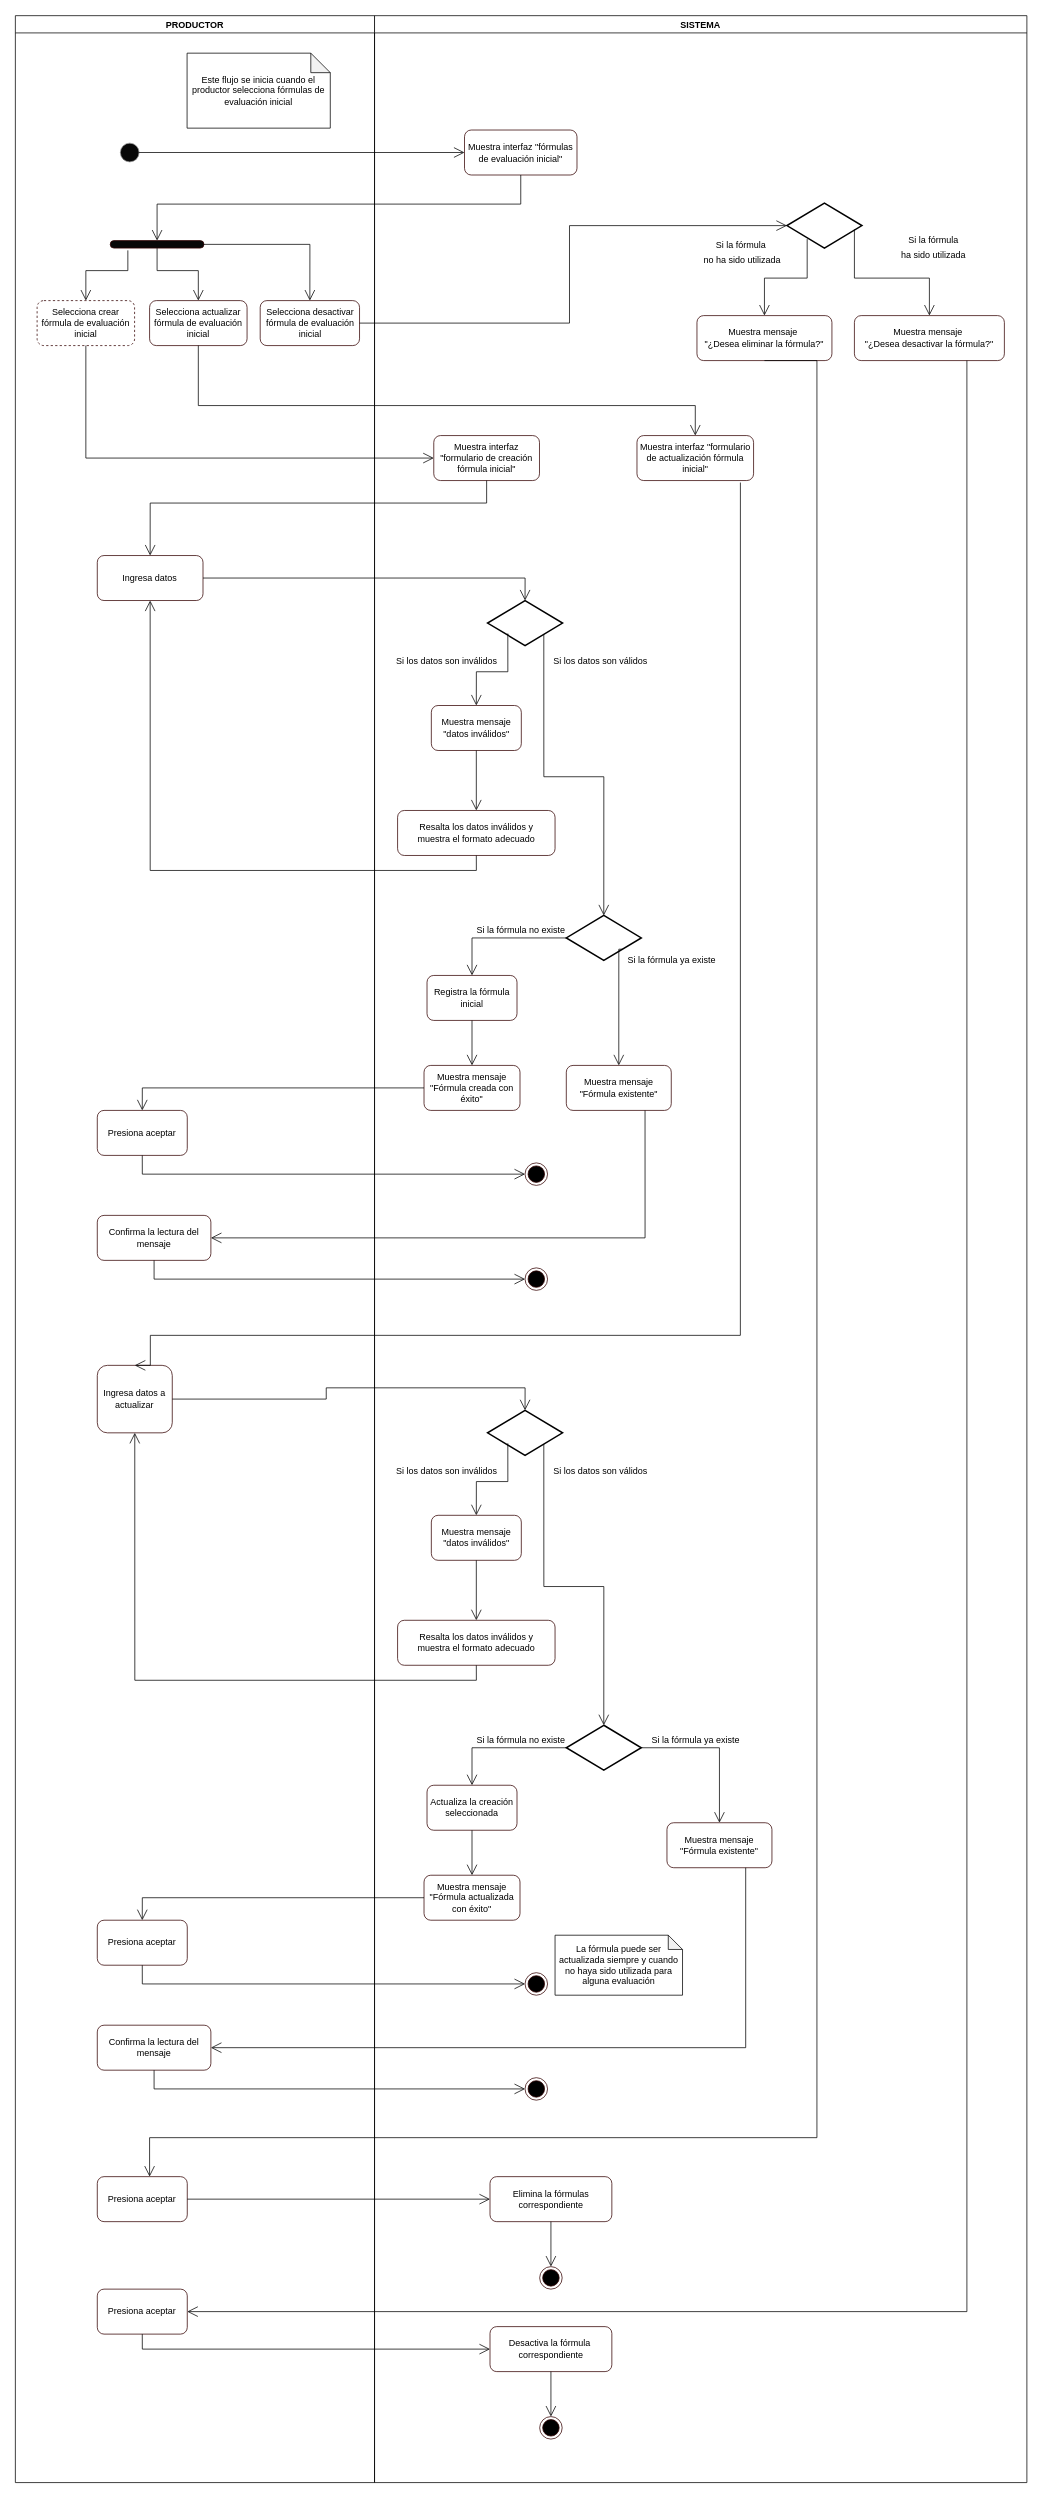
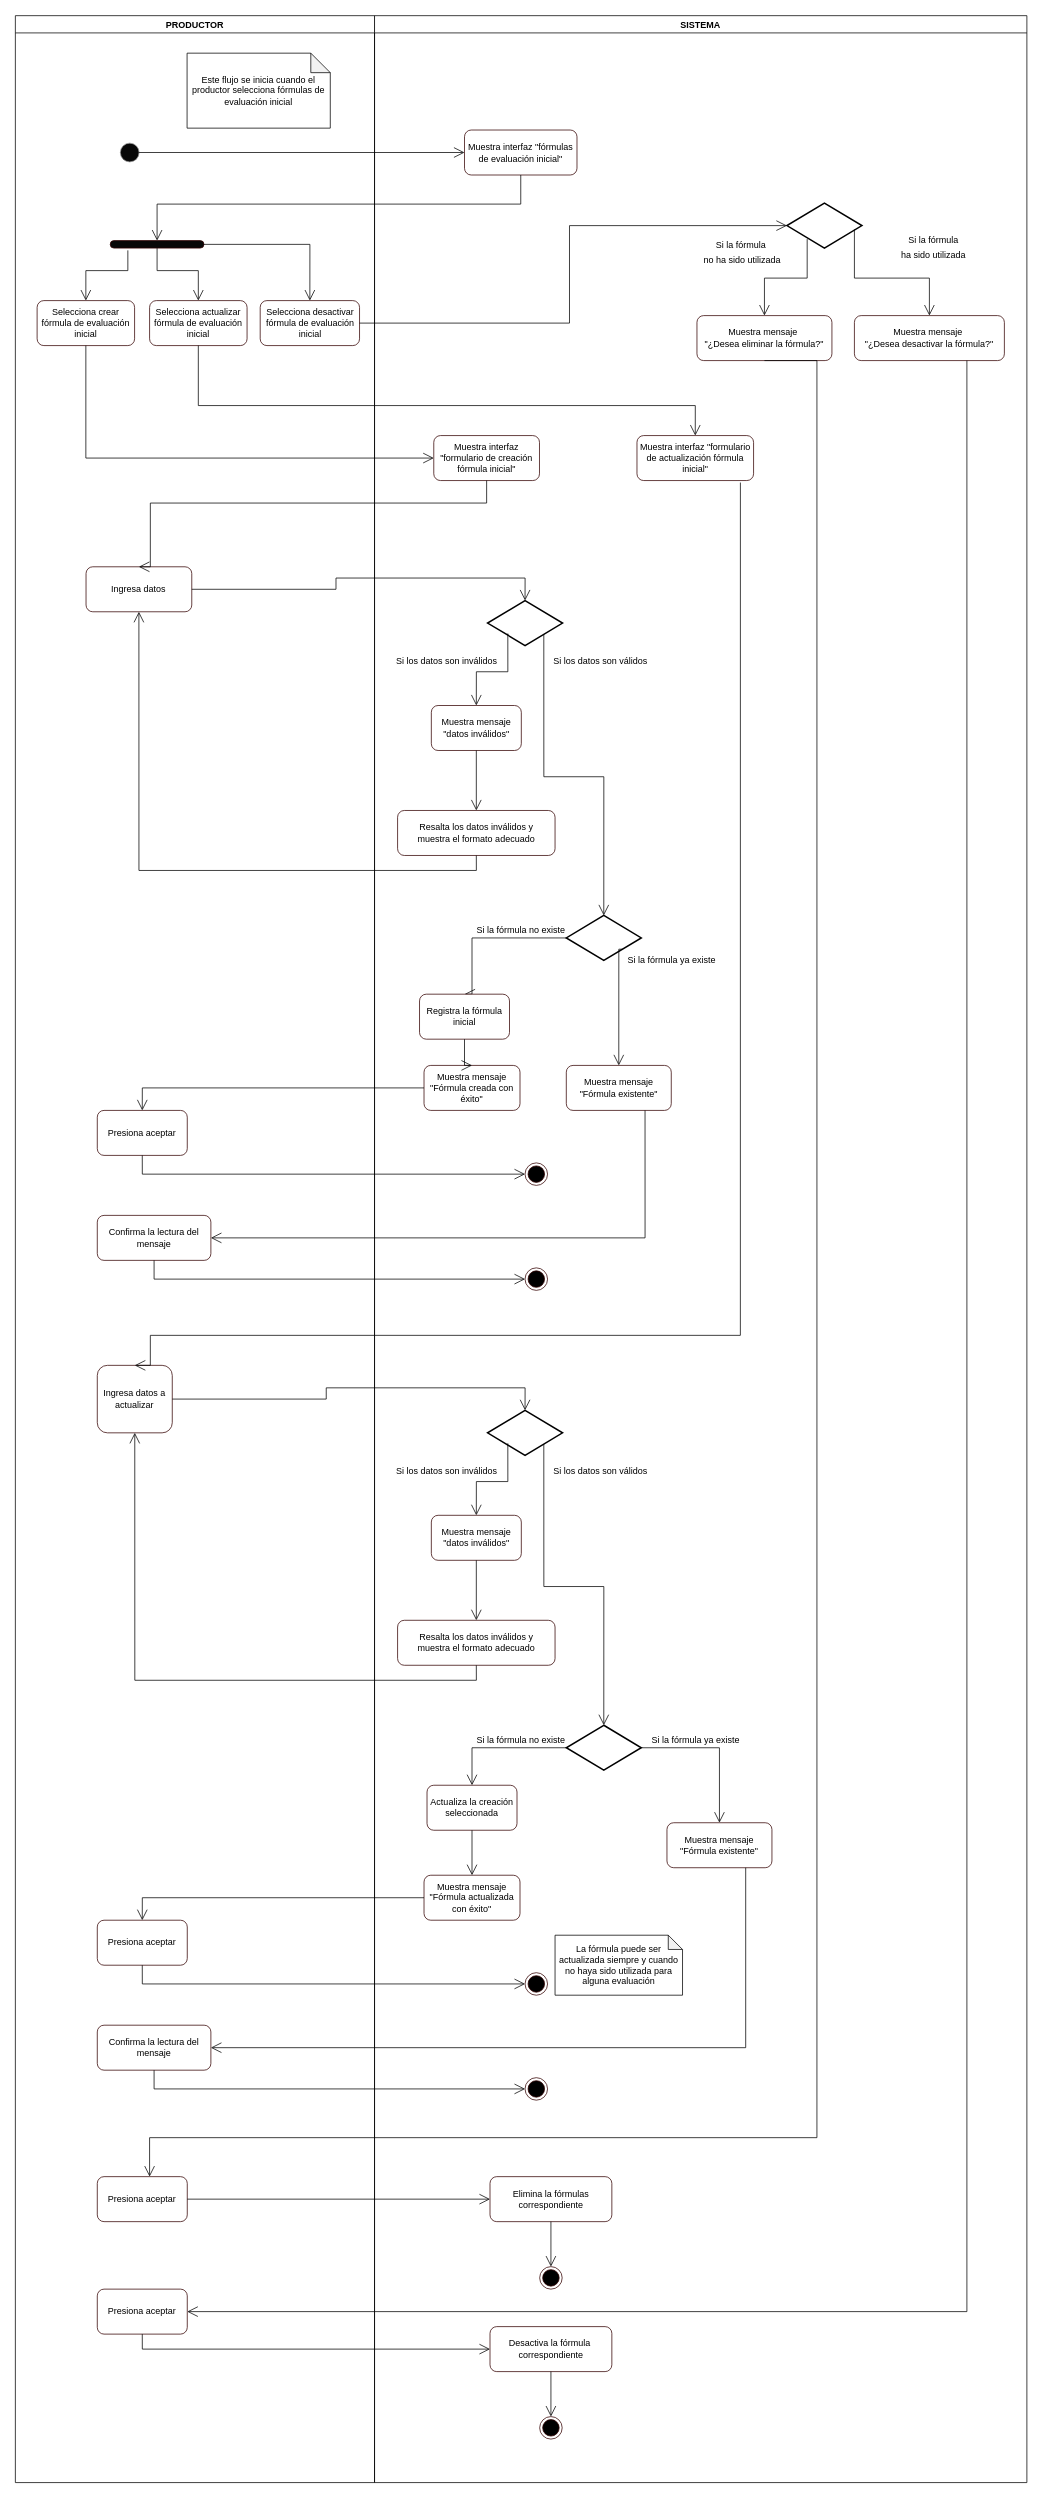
- <mxCell id="9" value="Selecciona crear fórmula de evaluación inicial" style="rounded=1;whiteSpace=wrap;html=1;strokeColor=#330000;fillColor=#FFFFFF;gradientColor=none;dashed=1;" parent="6" vertex="1"><mxGeometry y="80" width="130" height="60" as="geometry" /></mxCell>
+ <mxCell id="9" value="Selecciona crear fórmula de evaluación inicial" style="rounded=1;whiteSpace=wrap;html=1;strokeColor=#330000;fillColor=#FFFFFF;gradientColor=none;" parent="6" vertex="1"><mxGeometry y="80" width="130" height="60" as="geometry" /></mxCell>
- <mxCell id="14" value="Ingresa datos" style="rounded=1;whiteSpace=wrap;html=1;strokeColor=#330000;fillColor=#FFFFFF;gradientColor=none;" parent="2" vertex="1"><mxGeometry x="109.25" y="720" width="141" height="60" as="geometry" /></mxCell>
+ <mxCell id="14" value="Ingresa datos" style="rounded=1;whiteSpace=wrap;html=1;strokeColor=#330000;fillColor=#FFFFFF;gradientColor=none;" parent="2" vertex="1"><mxGeometry x="94.25" y="735" width="141" height="60" as="geometry" /></mxCell>
- <mxCell id="81" value="Registra la fórmula inicial" style="rounded=1;whiteSpace=wrap;html=1;strokeColor=#330000;fillColor=#FFFFFF;gradientColor=none;" vertex="1" parent="52"><mxGeometry x="70" y="1280" width="120" height="60" as="geometry" /></mxCell>
+ <mxCell id="81" value="Registra la fórmula inicial" style="rounded=1;whiteSpace=wrap;html=1;strokeColor=#330000;fillColor=#FFFFFF;gradientColor=none;" vertex="1" parent="52"><mxGeometry x="60" y="1305" width="120" height="60" as="geometry" /></mxCell>
